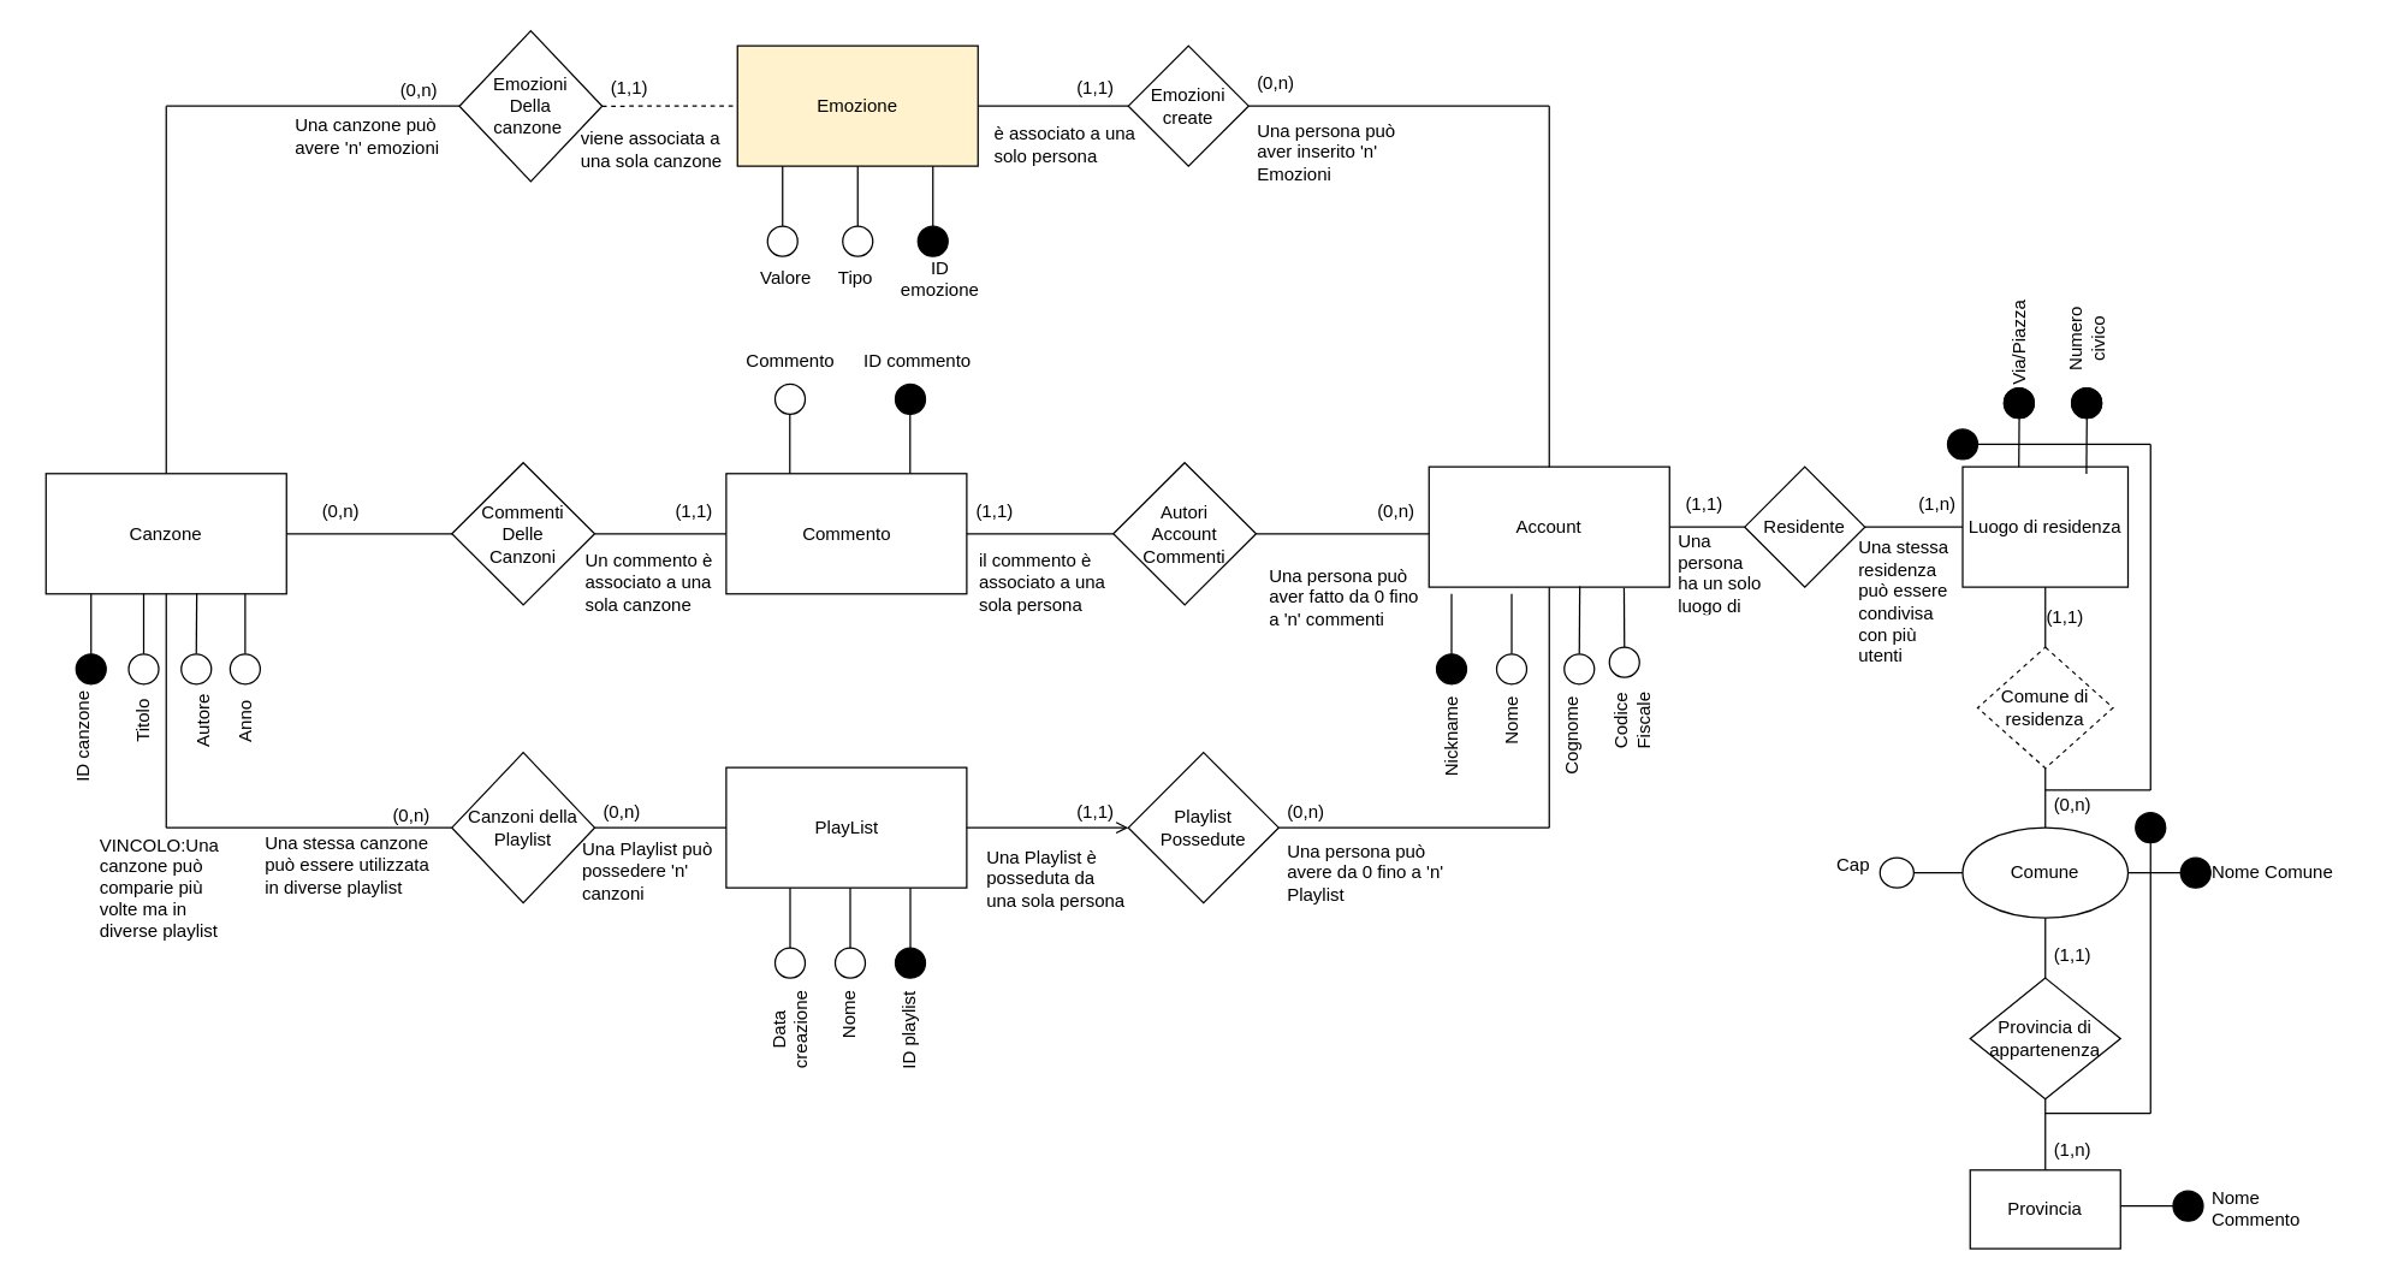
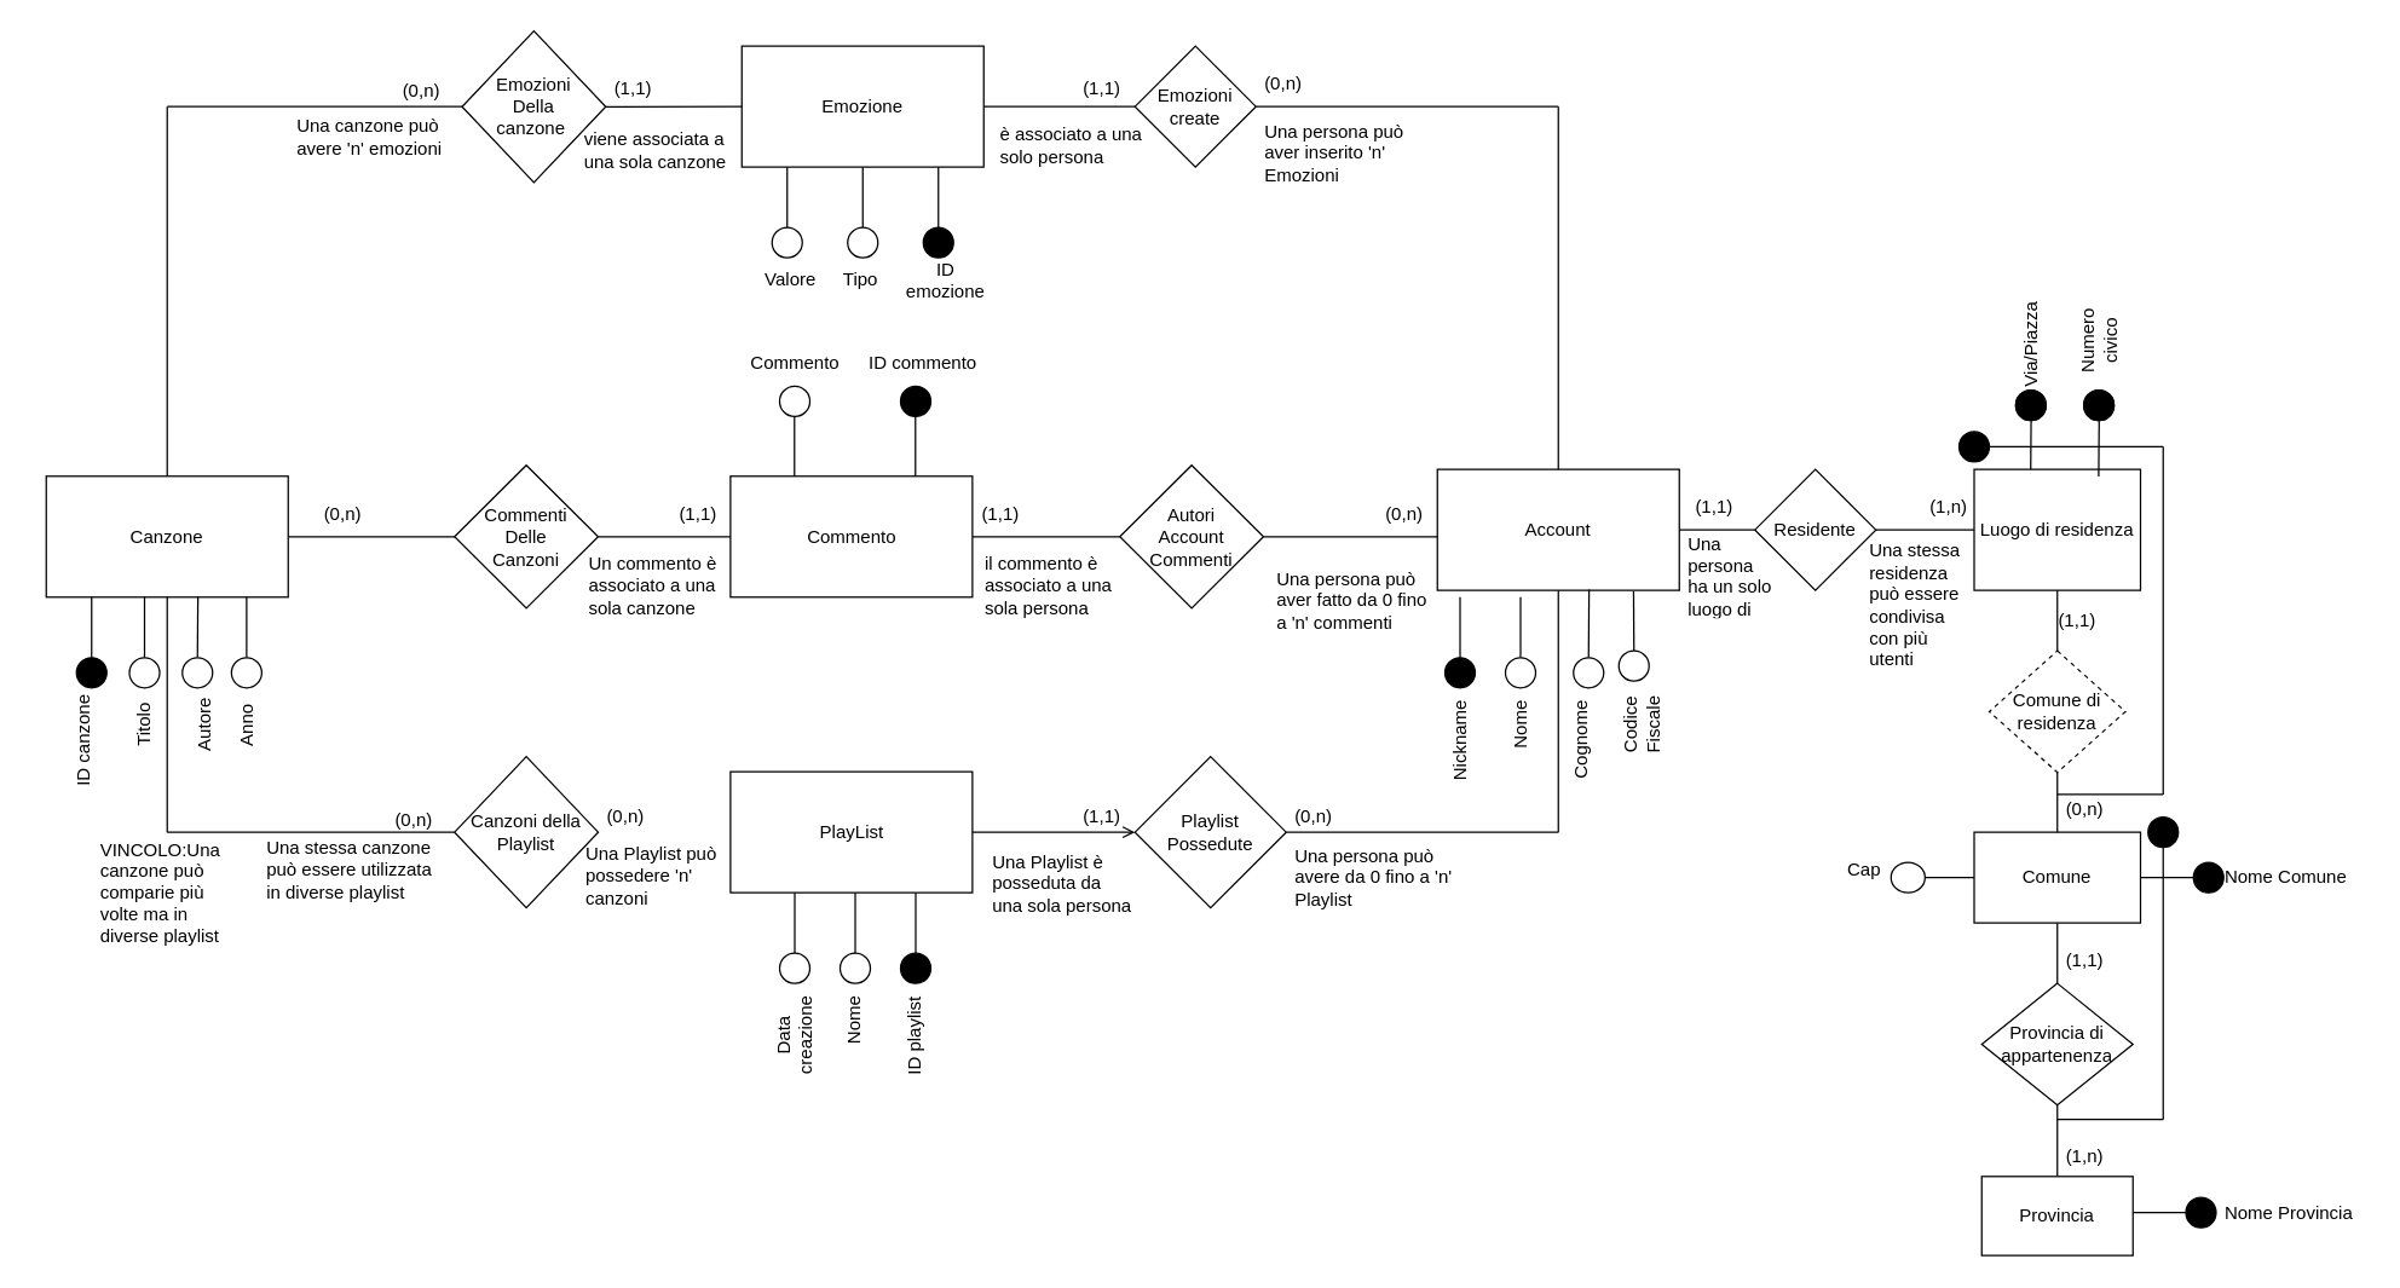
- <mxCell id="152" value="" style="endArrow=none;html=1;rounded=0;entryX=0;entryY=0.5;entryDx=0;entryDy=0;exitX=1;exitY=0.5;exitDx=0;exitDy=0;dashed=1;" parent="1" source="151" target="139" edge="1"><mxGeometry width="50" height="50" relative="1" as="geometry"><mxPoint x="400" y="71.98" as="sourcePoint" /><mxPoint x="487.5" y="72.41" as="targetPoint" /></mxGeometry></mxCell>
+ <mxCell id="152" value="" style="endArrow=none;html=1;rounded=0;entryX=0;entryY=0.5;entryDx=0;entryDy=0;exitX=1;exitY=0.5;exitDx=0;exitDy=0;" parent="1" source="151" target="139" edge="1"><mxGeometry width="50" height="50" relative="1" as="geometry"><mxPoint x="400" y="71.98" as="sourcePoint" /><mxPoint x="487.5" y="72.41" as="targetPoint" /></mxGeometry></mxCell>
- <mxCell id="139" value="Emozione" style="rounded=0;whiteSpace=wrap;html=1;fillColor=#fff2cc;" parent="1" vertex="1"><mxGeometry x="490" y="30" width="160" height="80" as="geometry" /></mxCell>
+ <mxCell id="139" value="Emozione" style="rounded=0;whiteSpace=wrap;html=1;" parent="1" vertex="1"><mxGeometry x="490" y="30" width="160" height="80" as="geometry" /></mxCell>
- <mxCell id="74" value="" style="endArrow=none;html=1;rounded=0;entryX=0;entryY=0.5;entryDx=0;entryDy=0;exitX=1;exitY=0.5;exitDx=0;exitDy=0;" parent="1" source="73" target="61" edge="1"><mxGeometry width="50" height="50" relative="1" as="geometry"><mxPoint x="395" y="554" as="sourcePoint" /><mxPoint x="482.5" y="554.43" as="targetPoint" /></mxGeometry></mxCell>
- <mxCell id="98" value="Comune" style="ellipse;whiteSpace=wrap;html=1;" parent="1" vertex="1"><mxGeometry x="1305" y="550" width="110" height="60" as="geometry" /></mxCell>
+ <mxCell id="98" value="Comune" style="rounded=0;whiteSpace=wrap;html=1;" parent="1" vertex="1"><mxGeometry x="1305" y="550" width="110" height="60" as="geometry" /></mxCell>
- <mxCell id="111" value="Nome Commento" style="text;strokeColor=none;fillColor=none;align=left;verticalAlign=middle;spacingLeft=4;spacingRight=4;overflow=hidden;points=[[0,0.5],[1,0.5]];portConstraint=eastwest;rotatable=0;whiteSpace=wrap;html=1;" parent="1" vertex="1"><mxGeometry x="1465" y="786.61" width="100" height="30" as="geometry" /></mxCell>
+ <mxCell id="111" value="Nome Provincia" style="text;strokeColor=none;fillColor=none;align=left;verticalAlign=middle;spacingLeft=4;spacingRight=4;overflow=hidden;points=[[0,0.5],[1,0.5]];portConstraint=eastwest;rotatable=0;whiteSpace=wrap;html=1;" parent="1" vertex="1"><mxGeometry x="1465" y="786.61" width="100" height="30" as="geometry" /></mxCell>
